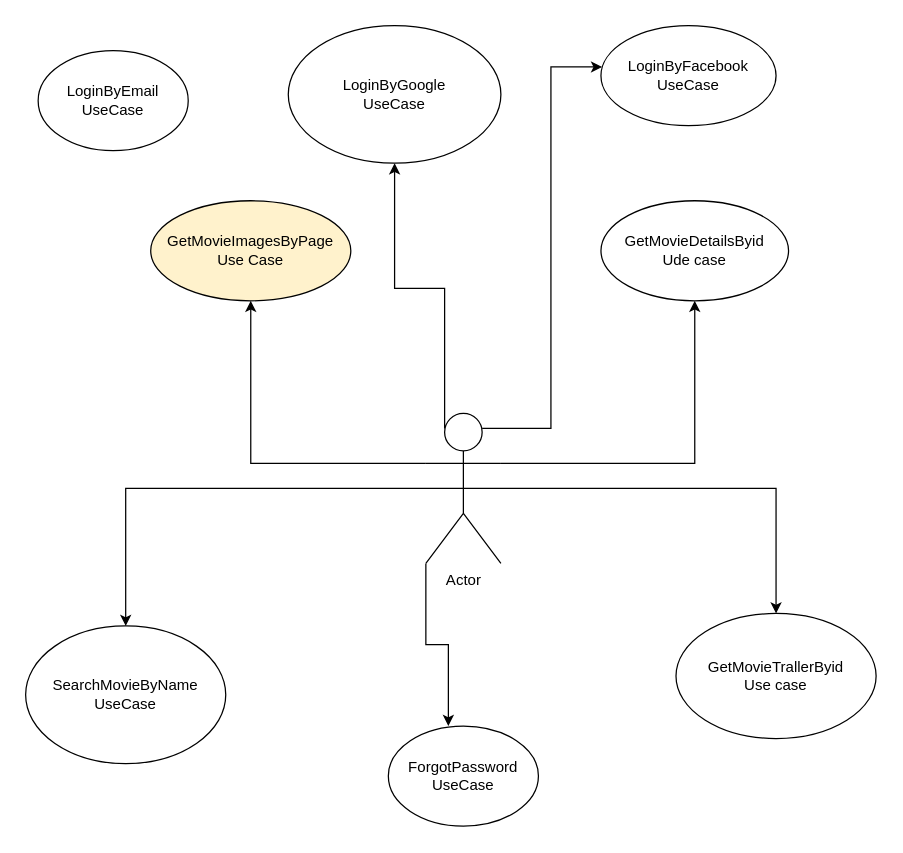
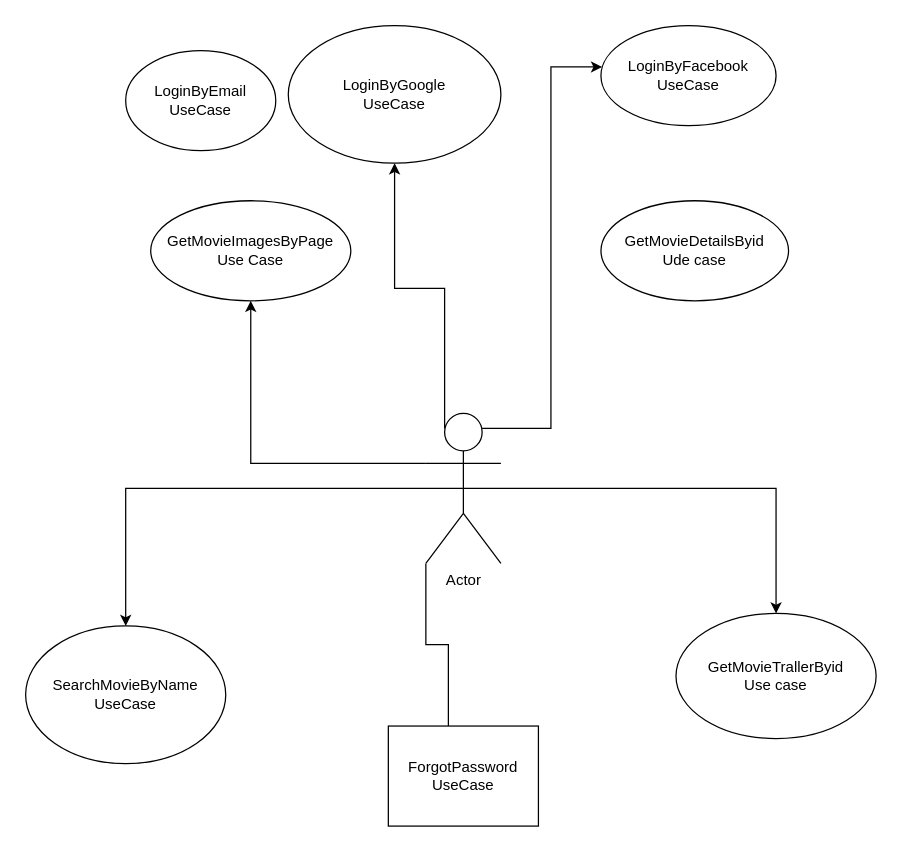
- <mxCell id="14" value="LoginByEmail&lt;br&gt;UseCase" style="ellipse;whiteSpace=wrap;html=1;" vertex="1" parent="1"><mxGeometry x="30" y="40" width="120" height="80" as="geometry" /></mxCell>
+ <mxCell id="14" value="LoginByEmail&lt;br&gt;UseCase" style="ellipse;whiteSpace=wrap;html=1;" vertex="1" parent="1"><mxGeometry x="100" y="40" width="120" height="80" as="geometry" /></mxCell>
- <mxCell id="10" value="GetMovieImagesByPage&lt;br&gt;Use Case" style="ellipse;whiteSpace=wrap;html=1;fillColor=#fff2cc;" vertex="1" parent="1"><mxGeometry x="120" y="160" width="160" height="80" as="geometry" /></mxCell>
+ <mxCell id="10" value="GetMovieImagesByPage&lt;br&gt;Use Case" style="ellipse;whiteSpace=wrap;html=1;" vertex="1" parent="1"><mxGeometry x="120" y="160" width="160" height="80" as="geometry" /></mxCell>
- <mxCell id="3" style="edgeStyle=orthogonalEdgeStyle;rounded=0;orthogonalLoop=1;jettySize=auto;html=1;exitX=1;exitY=0.333;exitDx=0;exitDy=0;exitPerimeter=0;entryX=0.5;entryY=1;entryDx=0;entryDy=0;" edge="1" parent="1" source="9" target="11"><mxGeometry relative="1" as="geometry" /></mxCell>
- <mxCell id="8" style="edgeStyle=orthogonalEdgeStyle;rounded=0;orthogonalLoop=1;jettySize=auto;html=1;exitX=0;exitY=1;exitDx=0;exitDy=0;exitPerimeter=0;entryX=0.4;entryY=0;entryDx=0;entryDy=0;entryPerimeter=0;" edge="1" parent="1" source="9" target="17"><mxGeometry relative="1" as="geometry" /></mxCell>
+ <mxCell id="8" style="edgeStyle=orthogonalEdgeStyle;rounded=0;orthogonalLoop=1;jettySize=auto;html=1;exitX=0;exitY=1;exitDx=0;exitDy=0;exitPerimeter=0;entryX=0.4;entryY=0;entryDx=0;entryDy=0;entryPerimeter=0;endArrow=none;" edge="1" parent="1" source="9" target="17"><mxGeometry relative="1" as="geometry" /></mxCell>
- <mxCell id="17" value="ForgotPassword&lt;br&gt;UseCase" style="ellipse;whiteSpace=wrap;html=1;" vertex="1" parent="1"><mxGeometry x="310" y="580" width="120" height="80" as="geometry" /></mxCell>
+ <mxCell id="17" value="ForgotPassword&lt;br&gt;UseCase" style="whiteSpace=wrap;html=1;rounded=0;" vertex="1" parent="1"><mxGeometry x="310" y="580" width="120" height="80" as="geometry" /></mxCell>
